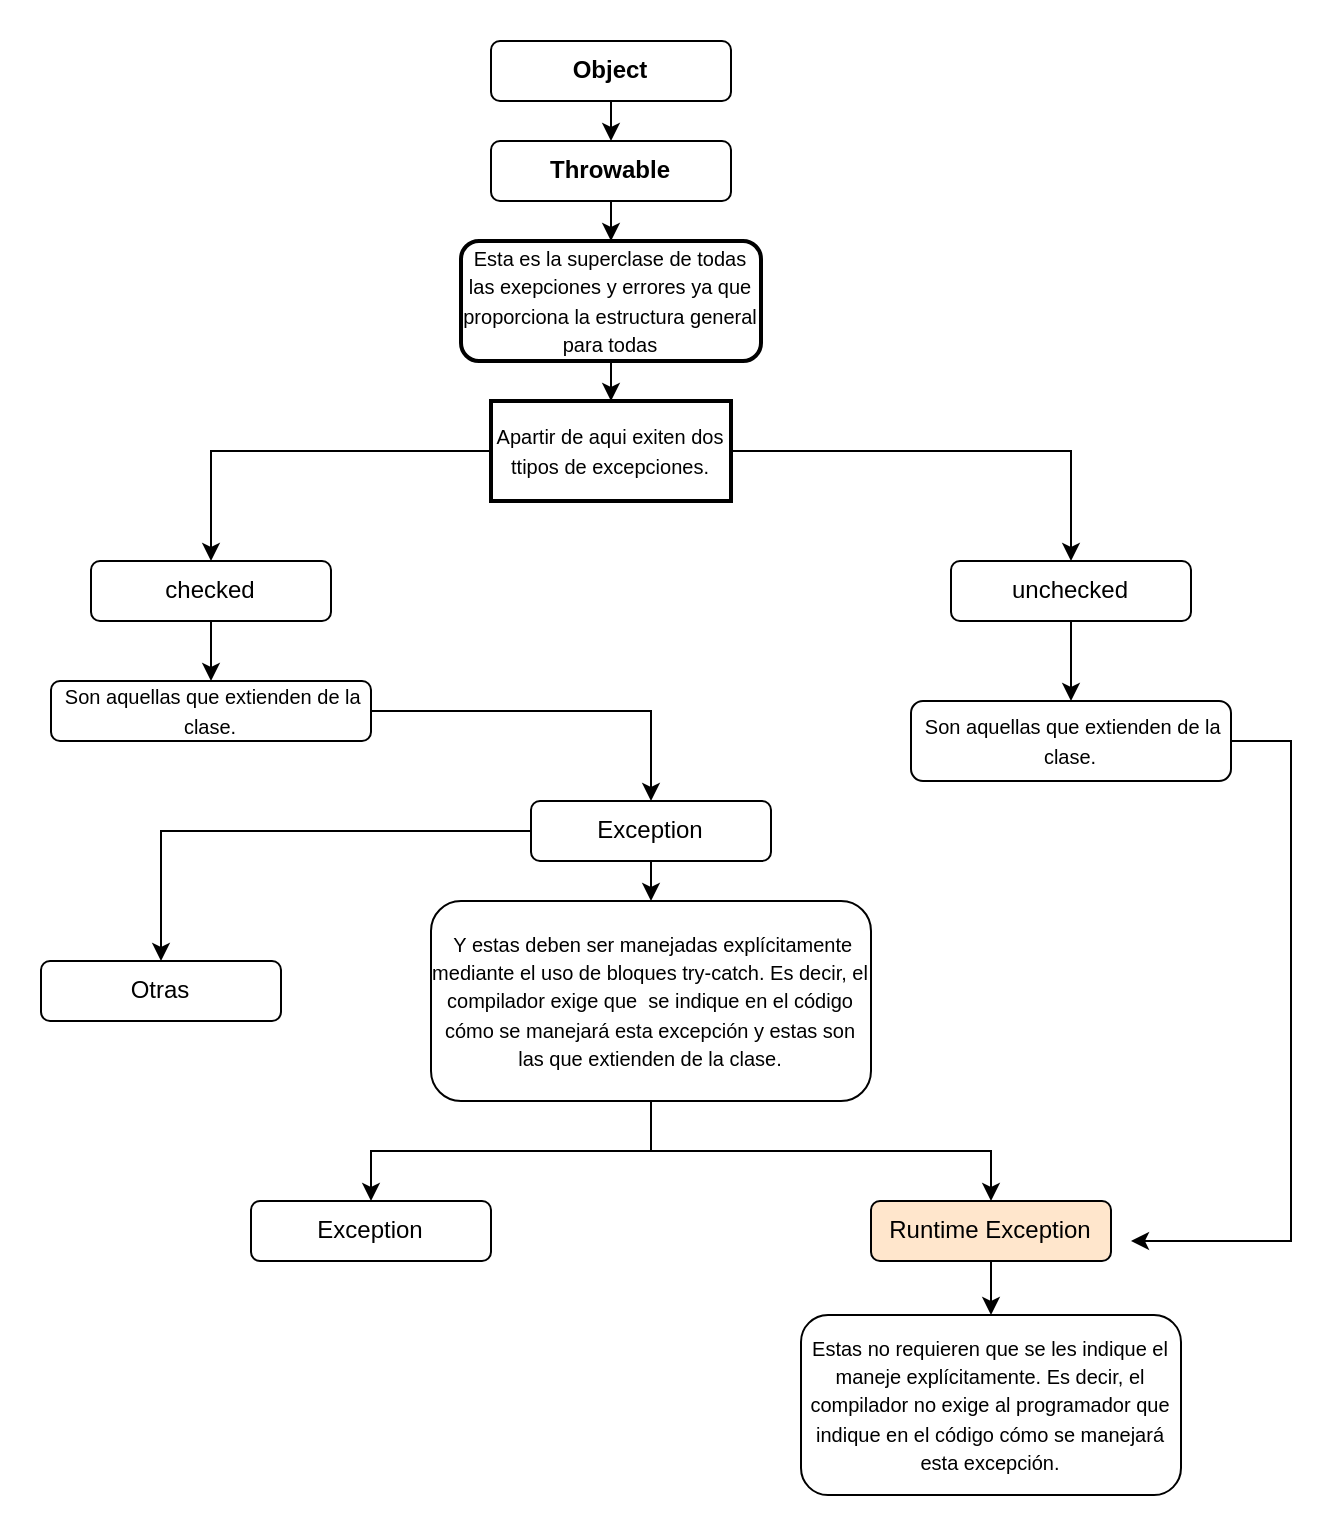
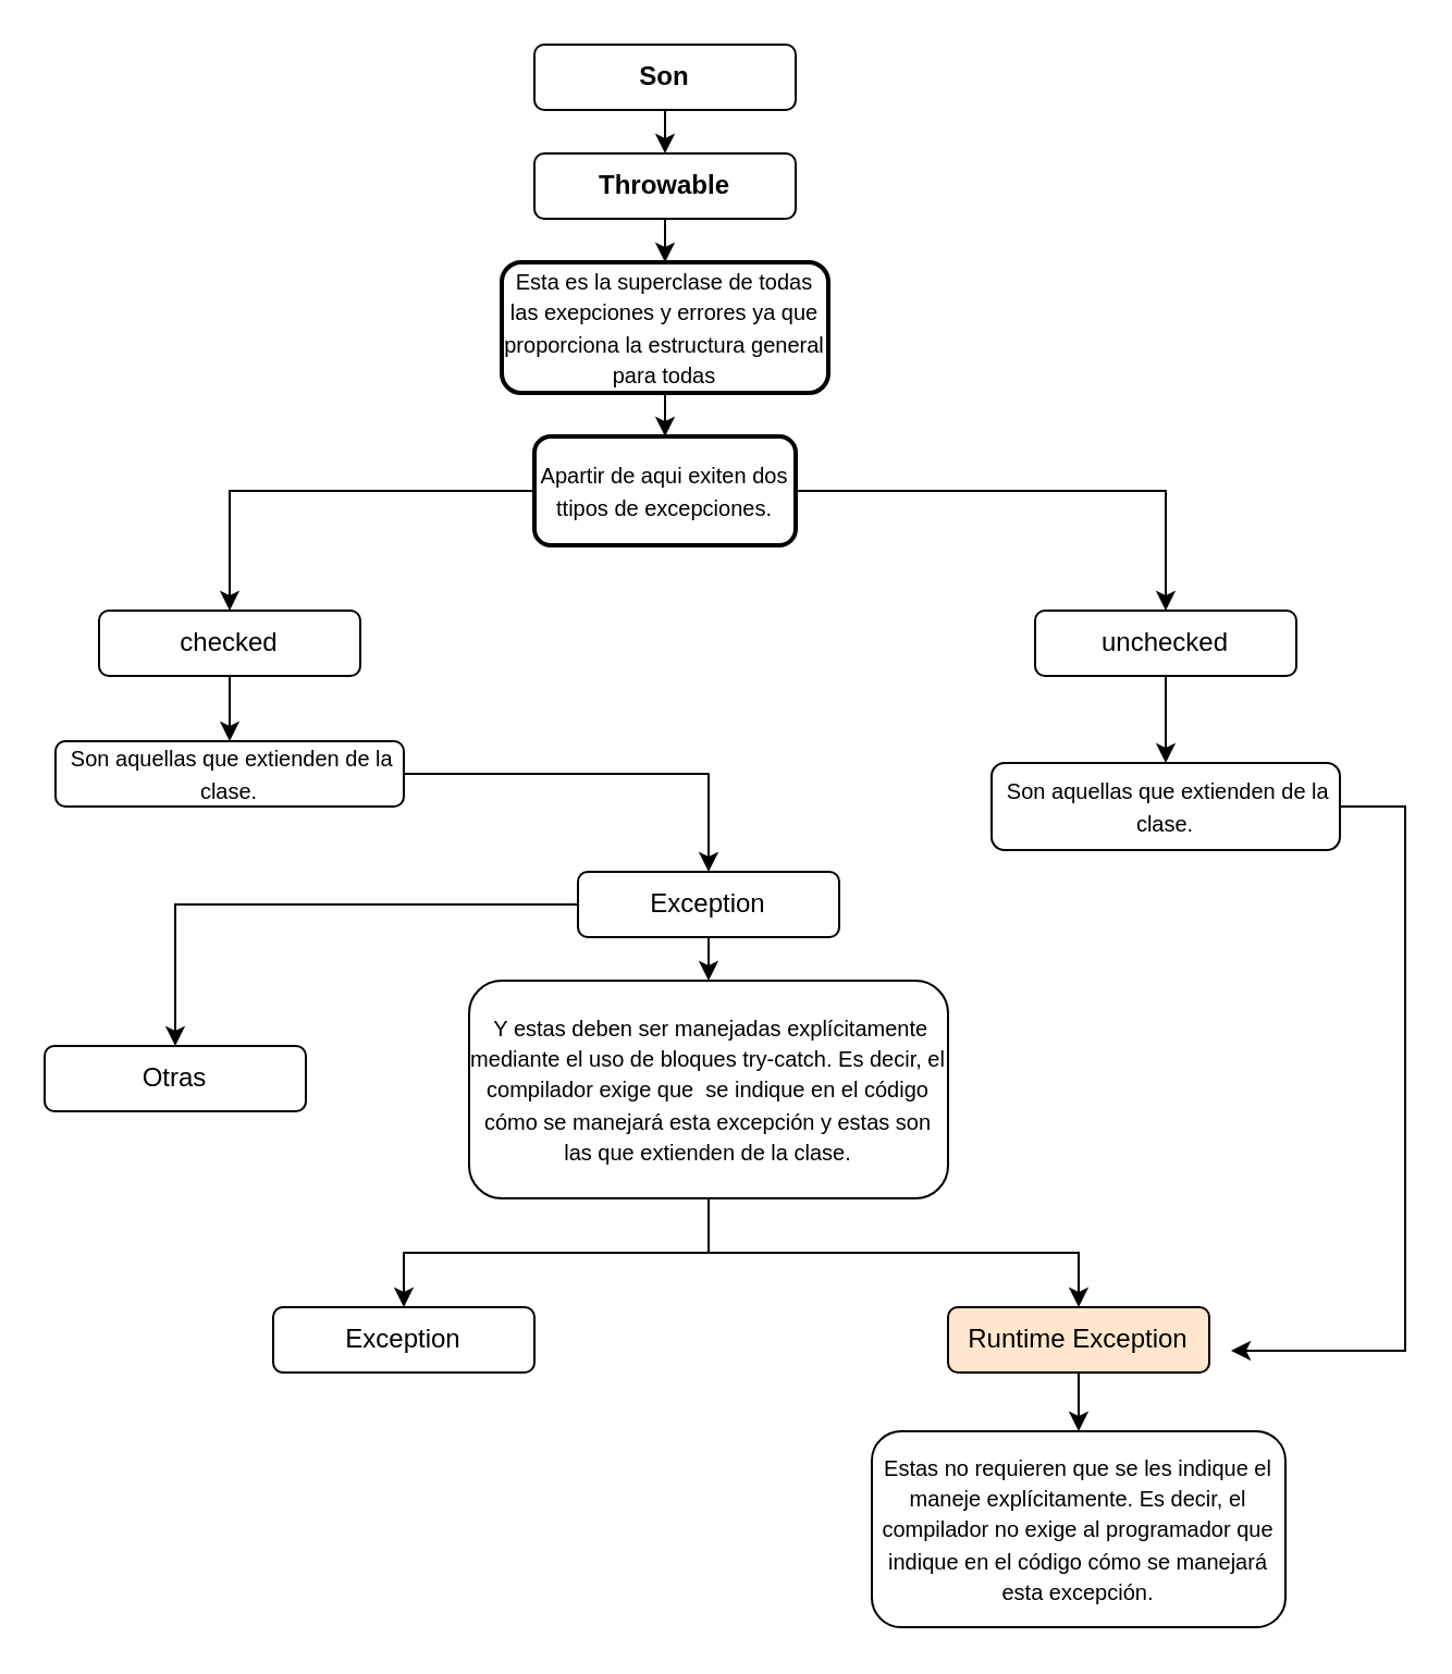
- <mxCell id="5" value="&lt;b&gt;Object&lt;/b&gt;" style="rounded=1;whiteSpace=wrap;html=1;" vertex="1" parent="1"><mxGeometry x="245" y="20" width="120" height="30" as="geometry" /></mxCell>
+ <mxCell id="5" value="&lt;b&gt;Son&lt;/b&gt;" style="rounded=1;whiteSpace=wrap;html=1;" vertex="1" parent="1"><mxGeometry x="245" y="20" width="120" height="30" as="geometry" /></mxCell>
- <mxCell id="12" value="&lt;font style=&quot;font-size: 10px;&quot;&gt;Apartir de aqui exiten dos ttipos de excepciones.&lt;/font&gt;" style="whiteSpace=wrap;html=1;strokeWidth=2;fontSize=12;fontColor=none;rounded=0;" vertex="1" parent="1"><mxGeometry x="245" y="200" width="120" height="50" as="geometry" /></mxCell>
+ <mxCell id="12" value="&lt;font style=&quot;font-size: 10px;&quot;&gt;Apartir de aqui exiten dos ttipos de excepciones.&lt;/font&gt;" style="rounded=1;whiteSpace=wrap;html=1;strokeWidth=2;fontSize=12;fontColor=none;" vertex="1" parent="1"><mxGeometry x="245" y="200" width="120" height="50" as="geometry" /></mxCell>
